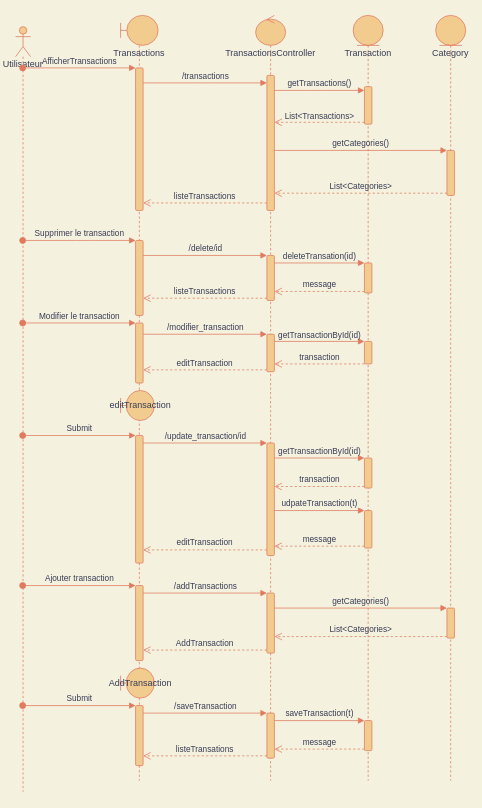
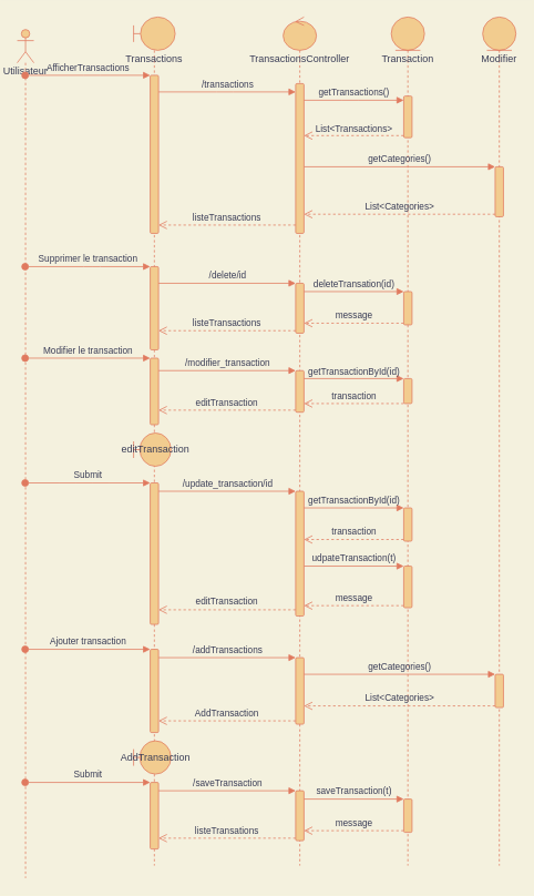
- <mxCell id="26" value="Category" style="shape=umlLifeline;participant=umlEntity;perimeter=lifelinePerimeter;whiteSpace=wrap;html=1;container=1;collapsible=0;recursiveResize=0;verticalAlign=top;spacingTop=36;outlineConnect=0;strokeColor=#E07A5F;fontColor=#393C56;fillColor=#F2CC8F;strokeWidth=1;rounded=1;" vertex="1" parent="1"><mxGeometry x="580" y="20" width="40" height="1020" as="geometry" /></mxCell>
+ <mxCell id="26" value="Modifier" style="shape=umlLifeline;participant=umlEntity;perimeter=lifelinePerimeter;whiteSpace=wrap;html=1;container=1;collapsible=0;recursiveResize=0;verticalAlign=top;spacingTop=36;outlineConnect=0;strokeColor=#E07A5F;fontColor=#393C56;fillColor=#F2CC8F;strokeWidth=1;rounded=1;" vertex="1" parent="1"><mxGeometry x="580" y="20" width="40" height="1020" as="geometry" /></mxCell>
